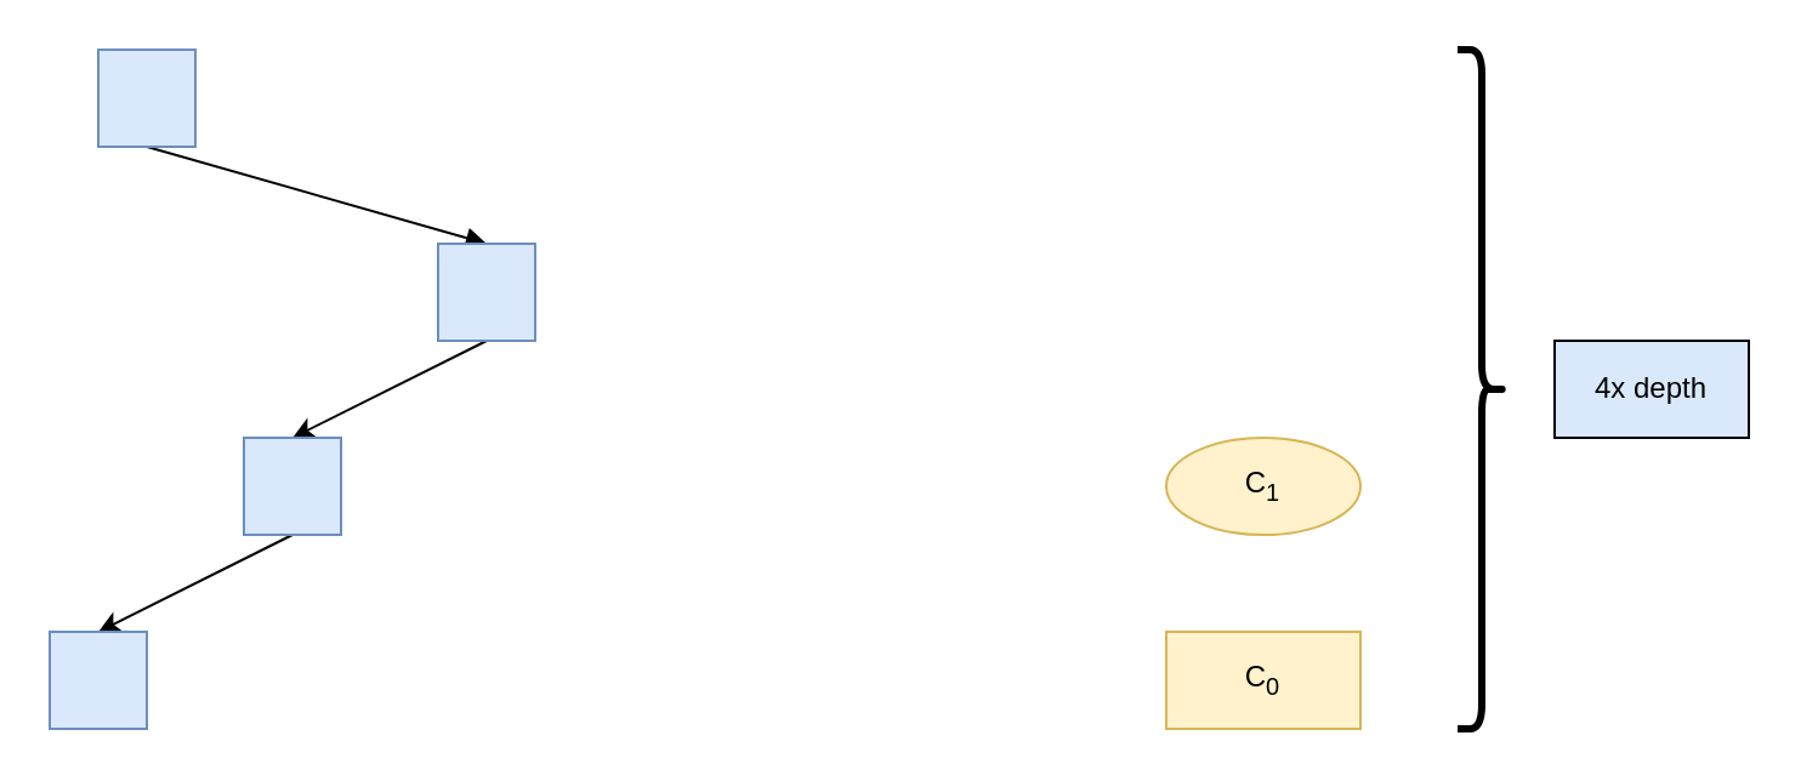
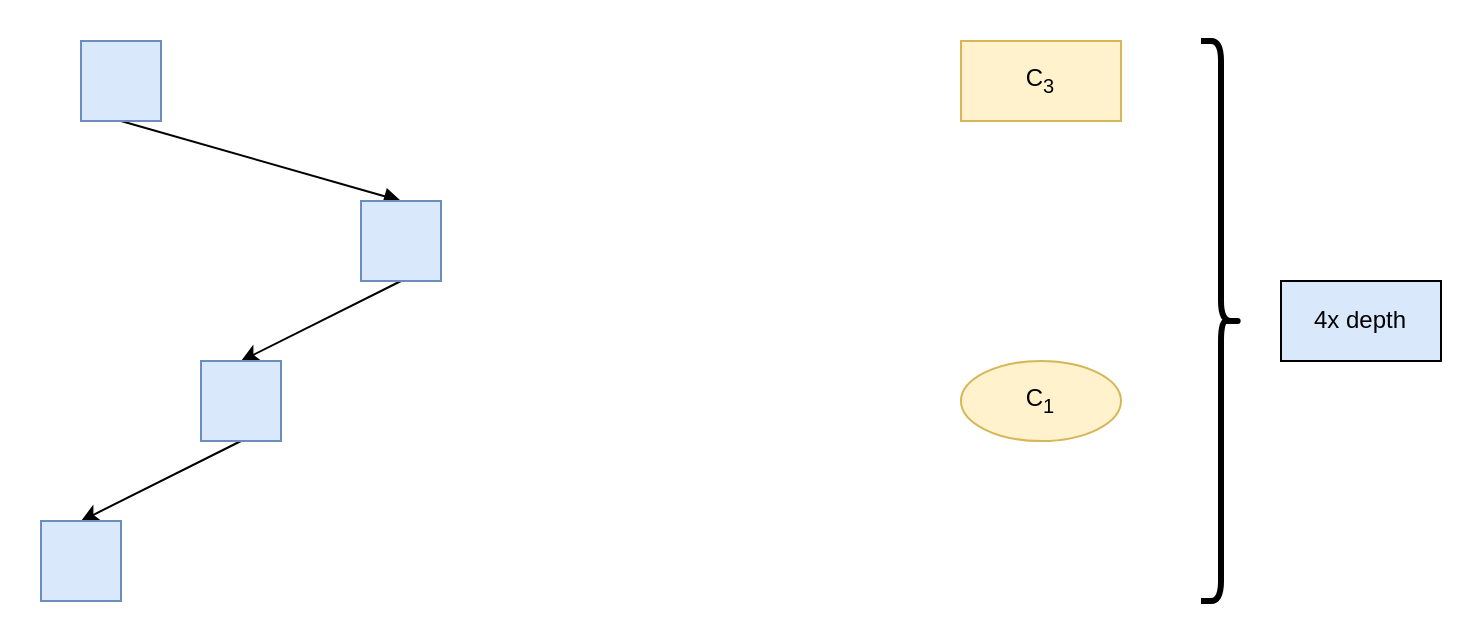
+ <mxCell id="12" value="C&lt;sub&gt;3&lt;/sub&gt;" style="rounded=0;whiteSpace=wrap;html=1;fillColor=#fff2cc;strokeColor=#d6b656;" vertex="1" parent="1"><mxGeometry x="480" y="20" width="80" height="40" as="geometry" /></mxCell>
- <mxCell id="14" value="C&lt;sub&gt;0&lt;/sub&gt;" style="rounded=0;whiteSpace=wrap;html=1;fillColor=#fff2cc;strokeColor=#d6b656;" vertex="1" parent="1"><mxGeometry x="480" y="260" width="80" height="40" as="geometry" /></mxCell>
